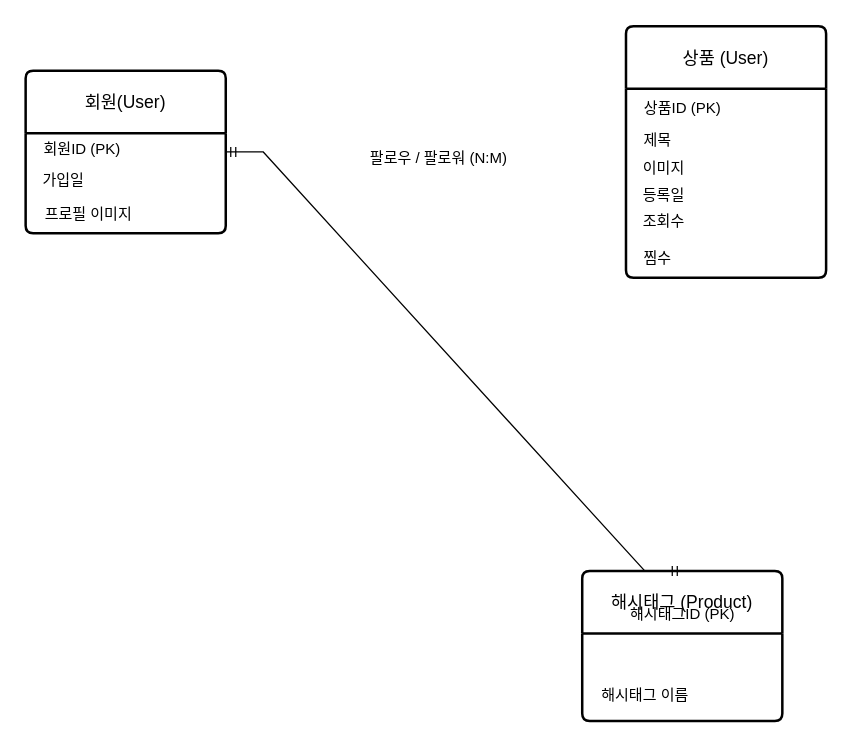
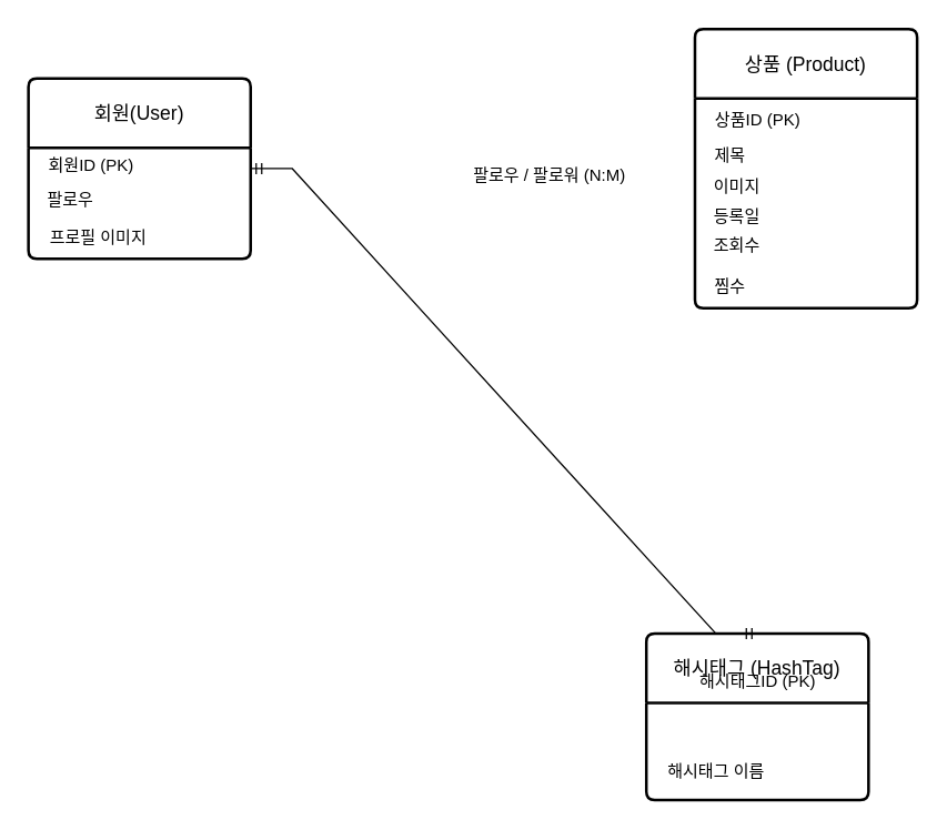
- <mxCell id="5" value="상품 (User)" style="swimlane;childLayout=stackLayout;horizontal=1;startSize=50;horizontalStack=0;rounded=1;fontSize=14;fontStyle=0;strokeWidth=2;resizeParent=0;resizeLast=1;shadow=0;dashed=0;align=center;arcSize=4;whiteSpace=wrap;html=1;" vertex="1" parent="1"><mxGeometry x="500" y="20.5" width="160" height="201" as="geometry" /></mxCell>
+ <mxCell id="5" value="상품 (Product)" style="swimlane;childLayout=stackLayout;horizontal=1;startSize=50;horizontalStack=0;rounded=1;fontSize=14;fontStyle=0;strokeWidth=2;resizeParent=0;resizeLast=1;shadow=0;dashed=0;align=center;arcSize=4;whiteSpace=wrap;html=1;" vertex="1" parent="1"><mxGeometry x="500" y="20.5" width="160" height="201" as="geometry" /></mxCell>
- <mxCell id="16" value="팔로우 / 팔로워 (N:M)" style="text;html=1;align=center;verticalAlign=middle;resizable=0;points=[];autosize=1;strokeColor=none;fillColor=none;" vertex="1" parent="1"><mxGeometry x="280" y="110.5" width="140" height="30" as="geometry" /></mxCell>
+ <mxCell id="16" value="팔로우 / 팔로워 (N:M)" style="text;html=1;align=center;verticalAlign=middle;resizable=0;points=[];autosize=1;strokeColor=none;fillColor=none;" vertex="1" parent="1"><mxGeometry x="325" y="110.5" width="140" height="30" as="geometry" /></mxCell>
- <mxCell id="4" value="가입일" style="text;html=1;align=center;verticalAlign=middle;resizable=0;points=[];autosize=1;strokeColor=none;fillColor=none;" vertex="1" parent="1"><mxGeometry x="20" y="129" width="60" height="30" as="geometry" /></mxCell>
+ <mxCell id="4" value="팔로우" style="text;html=1;align=center;verticalAlign=middle;resizable=0;points=[];autosize=1;strokeColor=none;fillColor=none;" vertex="1" parent="1"><mxGeometry x="20" y="129" width="60" height="30" as="geometry" /></mxCell>
- <mxCell id="13" value="해시태그 (Product)" style="swimlane;childLayout=stackLayout;horizontal=1;startSize=50;horizontalStack=0;rounded=1;fontSize=14;fontStyle=0;strokeWidth=2;resizeParent=0;resizeLast=1;shadow=0;dashed=0;align=center;arcSize=4;whiteSpace=wrap;html=1;" vertex="1" parent="1"><mxGeometry x="465" y="456" width="160" height="120" as="geometry" /></mxCell>
+ <mxCell id="13" value="해시태그 (HashTag)" style="swimlane;childLayout=stackLayout;horizontal=1;startSize=50;horizontalStack=0;rounded=1;fontSize=14;fontStyle=0;strokeWidth=2;resizeParent=0;resizeLast=1;shadow=0;dashed=0;align=center;arcSize=4;whiteSpace=wrap;html=1;" vertex="1" parent="1"><mxGeometry x="465" y="456" width="160" height="120" as="geometry" /></mxCell>
